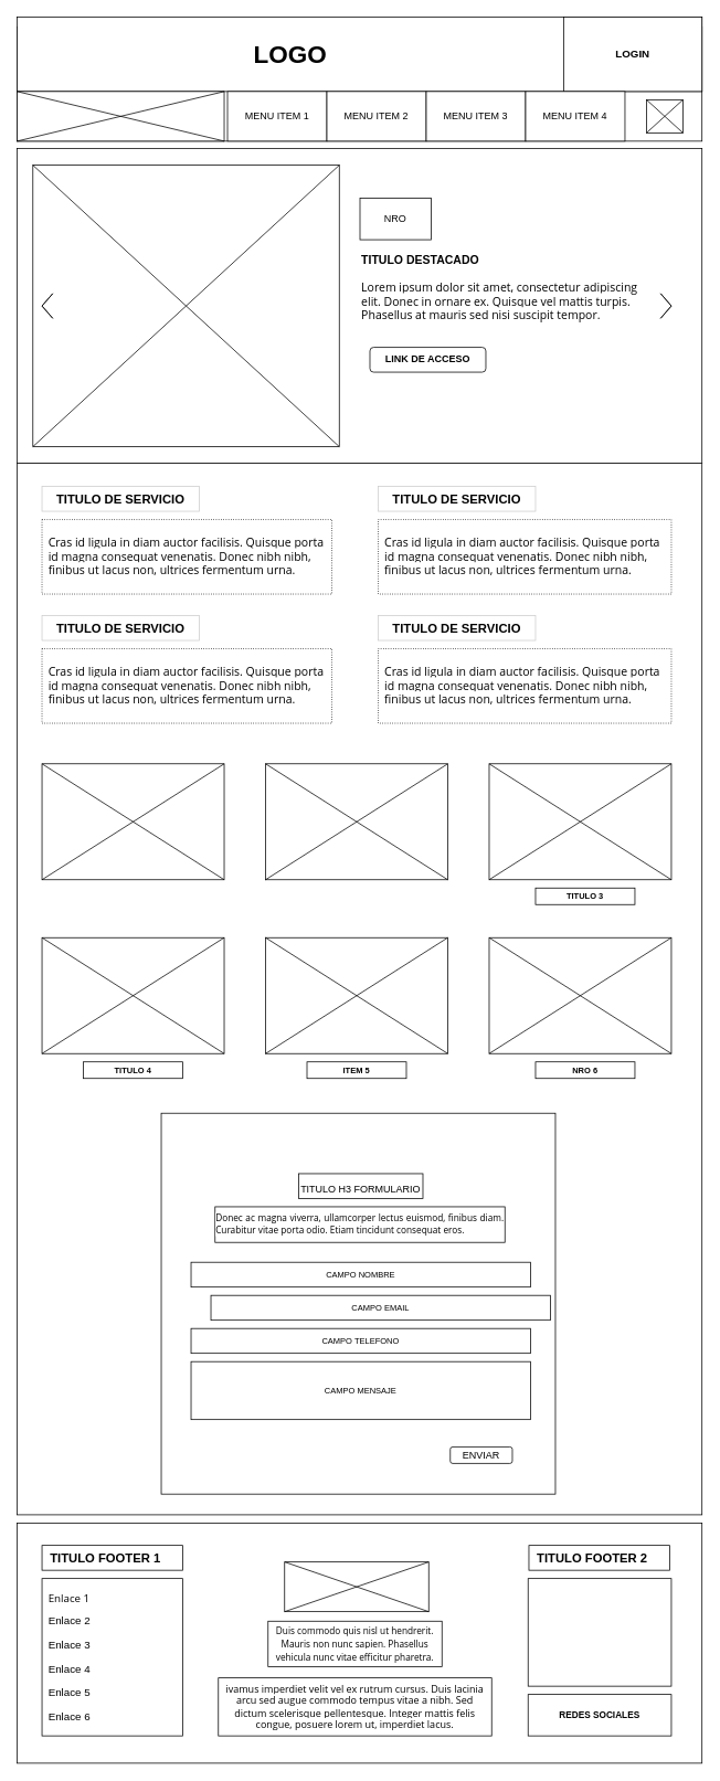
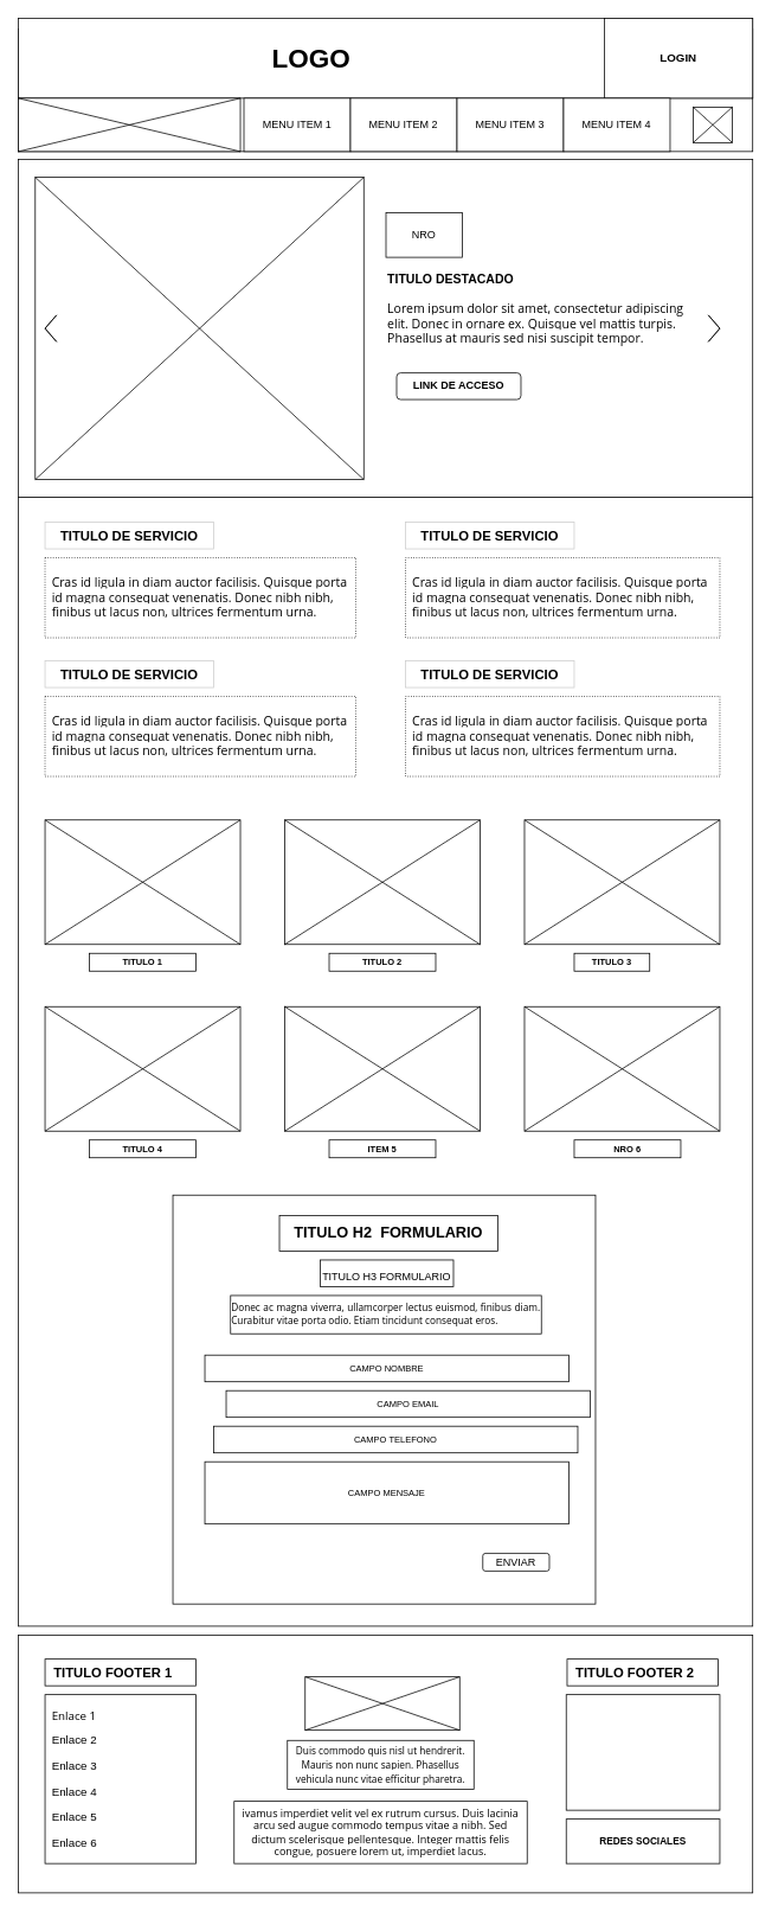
+ <mxCell id="23" value="TITULO 1" style="rounded=0;whiteSpace=wrap;html=1;strokeColor=default;fontSize=10;fontStyle=1" vertex="1" parent="1"><mxGeometry x="100" y="1072" width="120" height="20" as="geometry" /></mxCell>
+ <mxCell id="36" value="TITULO 2" style="rounded=0;whiteSpace=wrap;html=1;strokeColor=default;fontSize=10;fontStyle=1" vertex="1" parent="1"><mxGeometry x="370" y="1072" width="120" height="20" as="geometry" /></mxCell>
- <mxCell id="37" value="TITULO 3" style="rounded=0;whiteSpace=wrap;html=1;strokeColor=default;fontSize=10;fontStyle=1" vertex="1" parent="1"><mxGeometry x="646" y="1072" width="120" height="20" as="geometry" /></mxCell>
+ <mxCell id="37" value="TITULO 3" style="rounded=0;whiteSpace=wrap;html=1;strokeColor=default;fontSize=10;fontStyle=1" vertex="1" parent="1"><mxGeometry x="646" y="1072" width="85" height="20" as="geometry" /></mxCell>
+ <mxCell id="59" value="&lt;b&gt;&lt;font style=&quot;font-size: 17px;&quot;&gt;TITULO H2&amp;nbsp; FORMULARIO&lt;/font&gt;&lt;/b&gt;" style="rounded=0;whiteSpace=wrap;html=1;strokeColor=default;fontSize=10;" vertex="1" parent="1"><mxGeometry x="314" y="1367" width="246" height="40" as="geometry" /></mxCell>
- <mxCell id="56" value="CAMPO TELEFONO" style="rounded=0;whiteSpace=wrap;html=1;strokeColor=default;fontSize=10;" vertex="1" parent="1"><mxGeometry x="230" y="1604" width="410" height="30" as="geometry" /></mxCell>
+ <mxCell id="56" value="CAMPO TELEFONO" style="rounded=0;whiteSpace=wrap;html=1;strokeColor=default;fontSize=10;" vertex="1" parent="1"><mxGeometry x="240" y="1604" width="410" height="30" as="geometry" /></mxCell>
